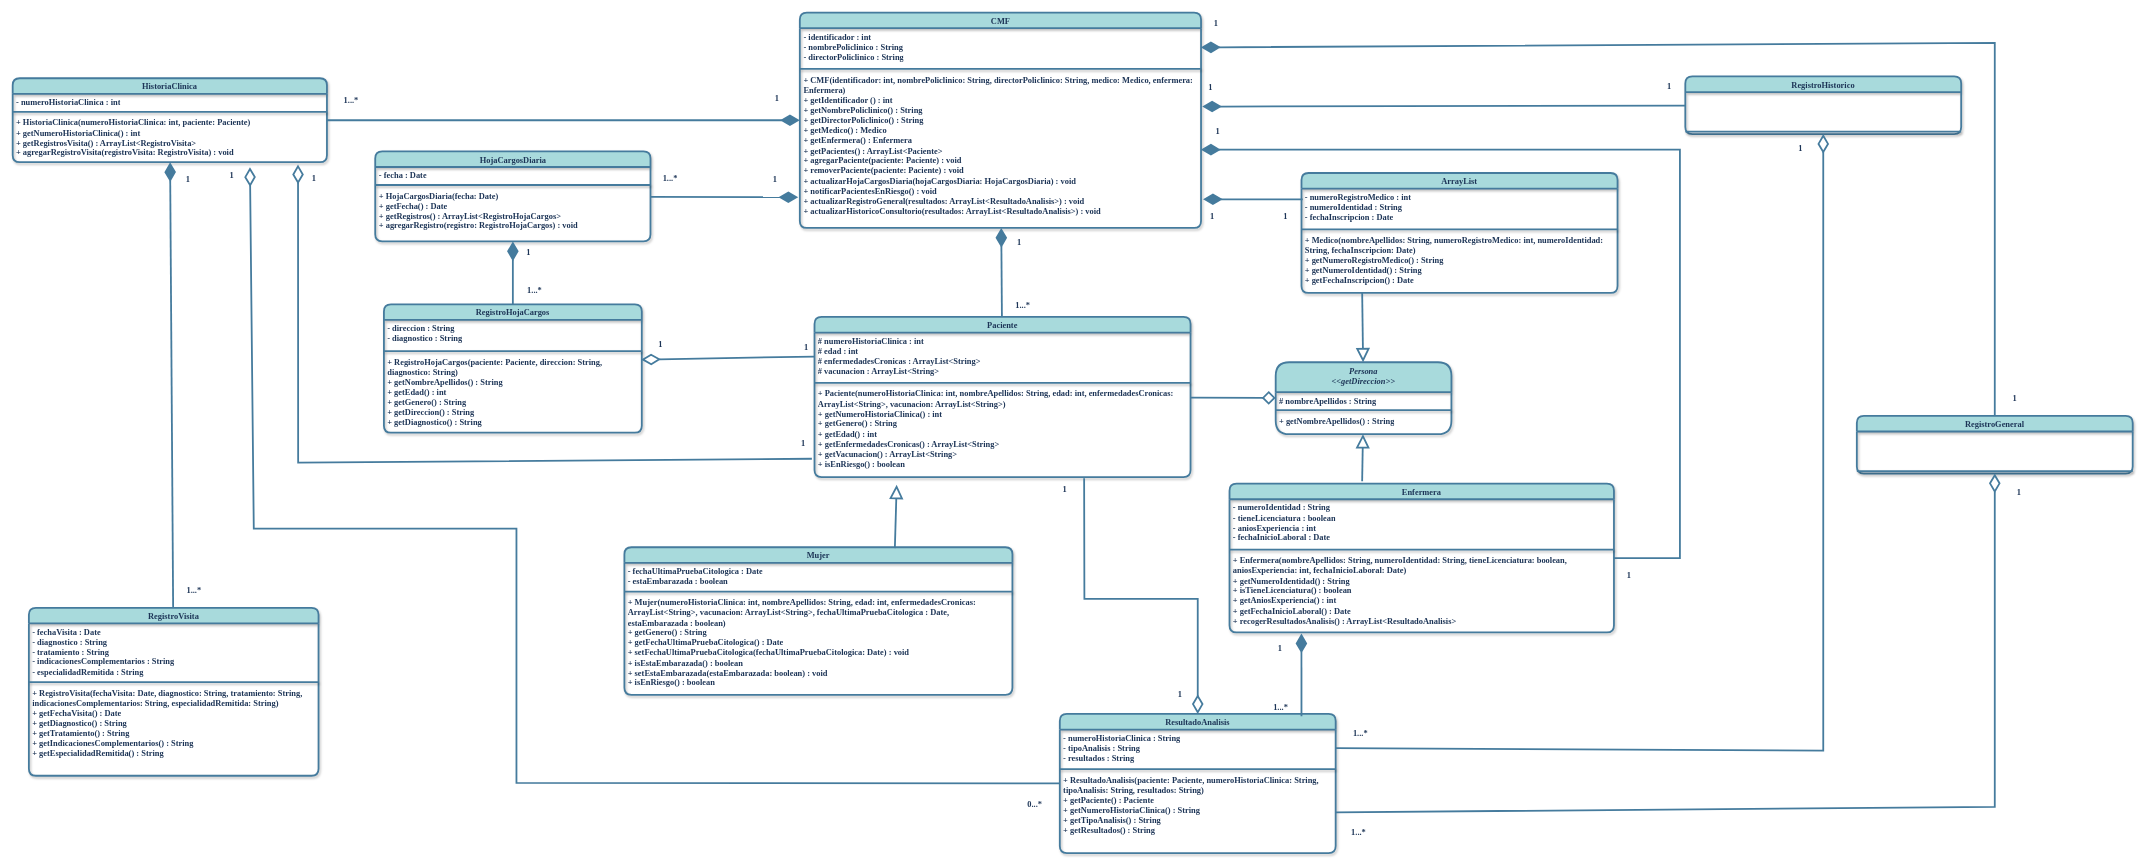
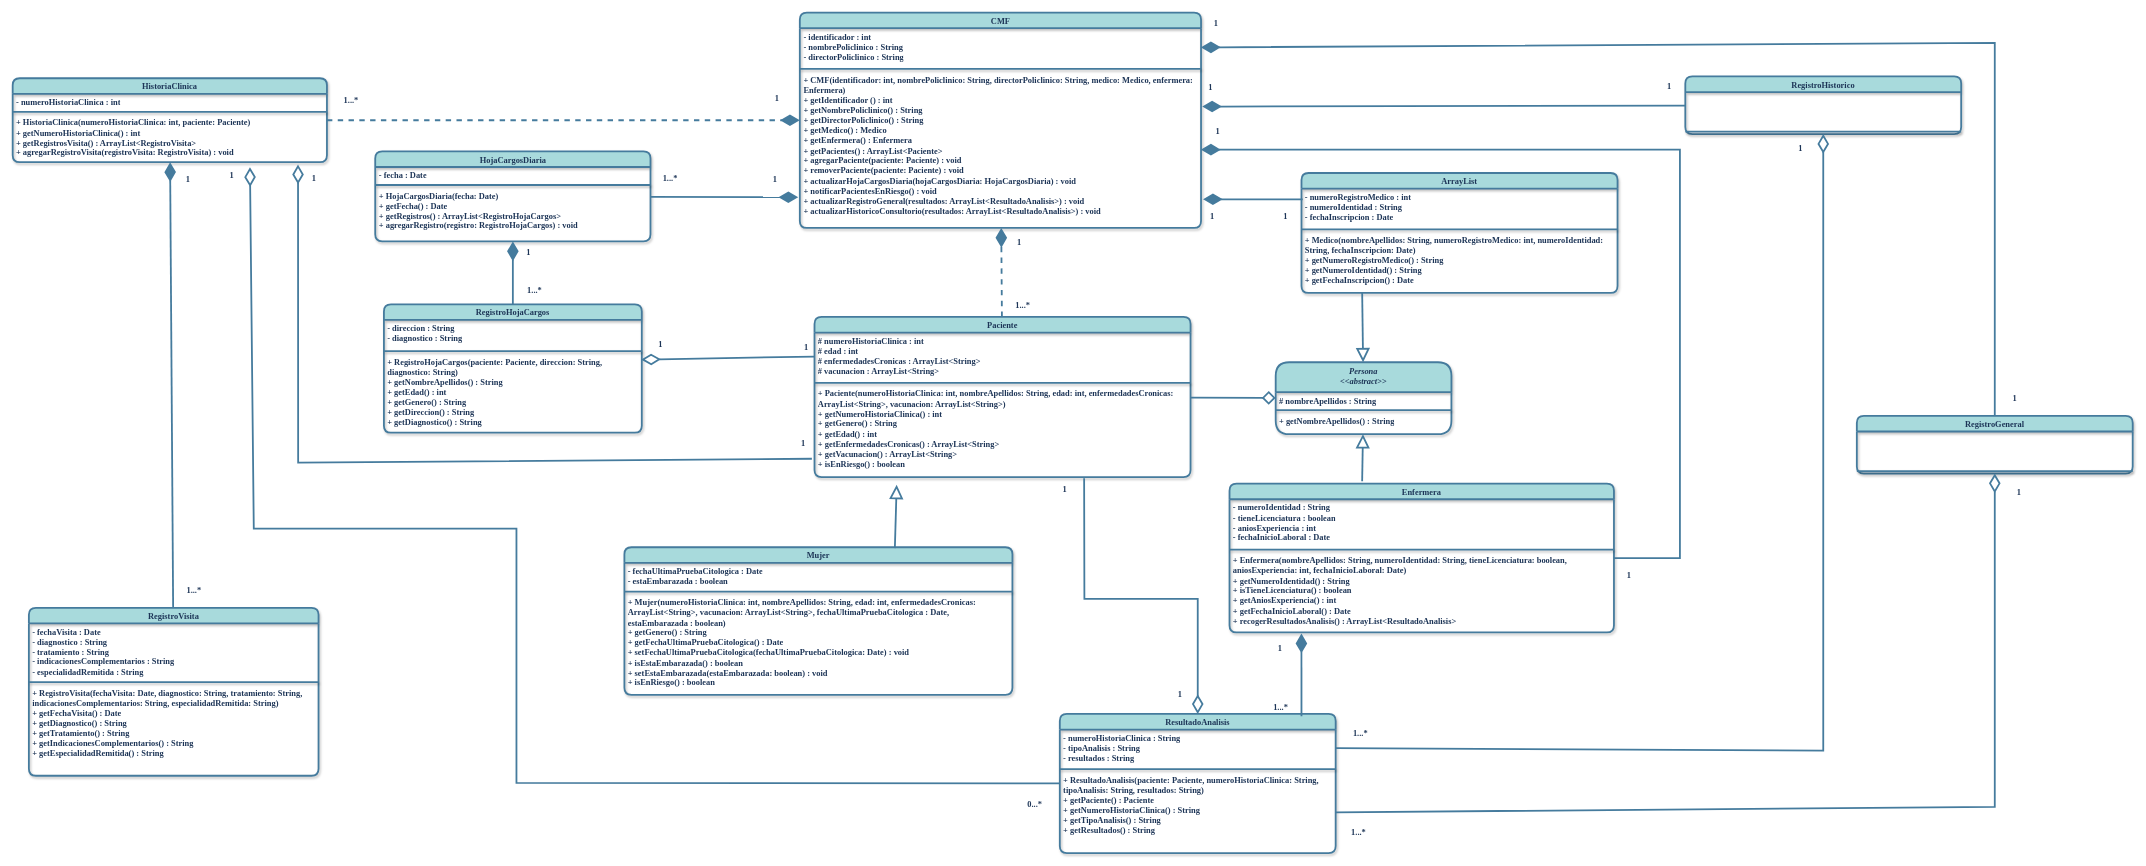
- <mxCell id="65" value="" style="endArrow=diamondThin;endFill=1;endSize=24;html=1;rounded=0;fillColor=#A8DADC;strokeColor=#457B9D;strokeWidth=3;labelBackgroundColor=none;fontColor=default;fontSize=14;fontStyle=1;fontFamily=Verdana;" parent="1" source="34" target="2" edge="1"><mxGeometry width="160" relative="1" as="geometry"><mxPoint x="1043" y="291" as="sourcePoint" /><mxPoint x="1526" y="380" as="targetPoint" /></mxGeometry></mxCell>
+ <mxCell id="65" value="" style="endArrow=diamondThin;endFill=1;endSize=24;html=1;rounded=0;fillColor=#A8DADC;strokeColor=#457B9D;strokeWidth=3;labelBackgroundColor=none;fontColor=default;fontSize=14;fontStyle=1;fontFamily=Verdana;dashed=1;" parent="1" source="34" target="2" edge="1"><mxGeometry width="160" relative="1" as="geometry"><mxPoint x="1043" y="291" as="sourcePoint" /><mxPoint x="1526" y="380" as="targetPoint" /></mxGeometry></mxCell>
- <mxCell id="49" value="" style="endArrow=diamondThin;endFill=1;endSize=24;html=1;rounded=0;fillColor=#A8DADC;strokeColor=#457B9D;strokeWidth=3;labelBackgroundColor=none;fontColor=default;fontSize=14;fontStyle=1;fontFamily=Verdana;" parent="1" source="14" target="2" edge="1"><mxGeometry width="160" relative="1" as="geometry"><mxPoint x="2109" y="654" as="sourcePoint" /><mxPoint x="2034" y="431" as="targetPoint" /></mxGeometry></mxCell>
+ <mxCell id="49" value="" style="endArrow=diamondThin;endFill=1;endSize=24;html=1;rounded=0;fillColor=#A8DADC;strokeColor=#457B9D;strokeWidth=3;labelBackgroundColor=none;fontColor=default;fontSize=14;fontStyle=1;fontFamily=Verdana;dashed=1;" parent="1" source="14" target="2" edge="1"><mxGeometry width="160" relative="1" as="geometry"><mxPoint x="2109" y="654" as="sourcePoint" /><mxPoint x="2034" y="431" as="targetPoint" /></mxGeometry></mxCell>
- <mxCell id="22" value="&lt;i style=&quot;font-size: 14px;&quot;&gt;Persona&lt;br style=&quot;font-size: 14px;&quot;&gt;&lt;/i&gt;&lt;i style=&quot;font-size: 14px;&quot;&gt;&amp;lt;&lt;/i&gt;&lt;i style=&quot;font-size: 14px;&quot;&gt;&amp;lt;&lt;span style=&quot;font-size: 14px;&quot;&gt;getDireccion&lt;/span&gt;&amp;gt;&lt;/i&gt;&lt;i style=&quot;font-size: 14px;&quot;&gt;&amp;gt;&lt;/i&gt;" style="swimlane;fontStyle=1;align=center;verticalAlign=top;childLayout=stackLayout;horizontal=1;startSize=50;horizontalStack=0;resizeParent=1;resizeParentMax=0;resizeLast=0;collapsible=1;marginBottom=0;whiteSpace=wrap;html=1;strokeWidth=3;shadow=1;fontFamily=Verdana;fontSize=14;labelBackgroundColor=none;fillColor=#A8DADC;strokeColor=#457B9D;fontColor=#1D3557;rounded=1;labelBorderColor=none;" parent="1" vertex="1"><mxGeometry x="2126" y="603.5" width="293" height="120" as="geometry" /></mxCell>
+ <mxCell id="22" value="&lt;i style=&quot;font-size: 14px;&quot;&gt;Persona&lt;br style=&quot;font-size: 14px;&quot;&gt;&lt;/i&gt;&lt;i style=&quot;font-size: 14px;&quot;&gt;&amp;lt;&lt;/i&gt;&lt;i style=&quot;font-size: 14px;&quot;&gt;&amp;lt;&lt;span style=&quot;font-size: 14px;&quot;&gt;abstract&lt;/span&gt;&amp;gt;&lt;/i&gt;&lt;i style=&quot;font-size: 14px;&quot;&gt;&amp;gt;&lt;/i&gt;" style="swimlane;fontStyle=1;align=center;verticalAlign=top;childLayout=stackLayout;horizontal=1;startSize=50;horizontalStack=0;resizeParent=1;resizeParentMax=0;resizeLast=0;collapsible=1;marginBottom=0;whiteSpace=wrap;html=1;strokeWidth=3;shadow=1;fontFamily=Verdana;fontSize=14;labelBackgroundColor=none;fillColor=#A8DADC;strokeColor=#457B9D;fontColor=#1D3557;rounded=1;labelBorderColor=none;" parent="1" vertex="1"><mxGeometry x="2126" y="603.5" width="293" height="120" as="geometry" /></mxCell>
